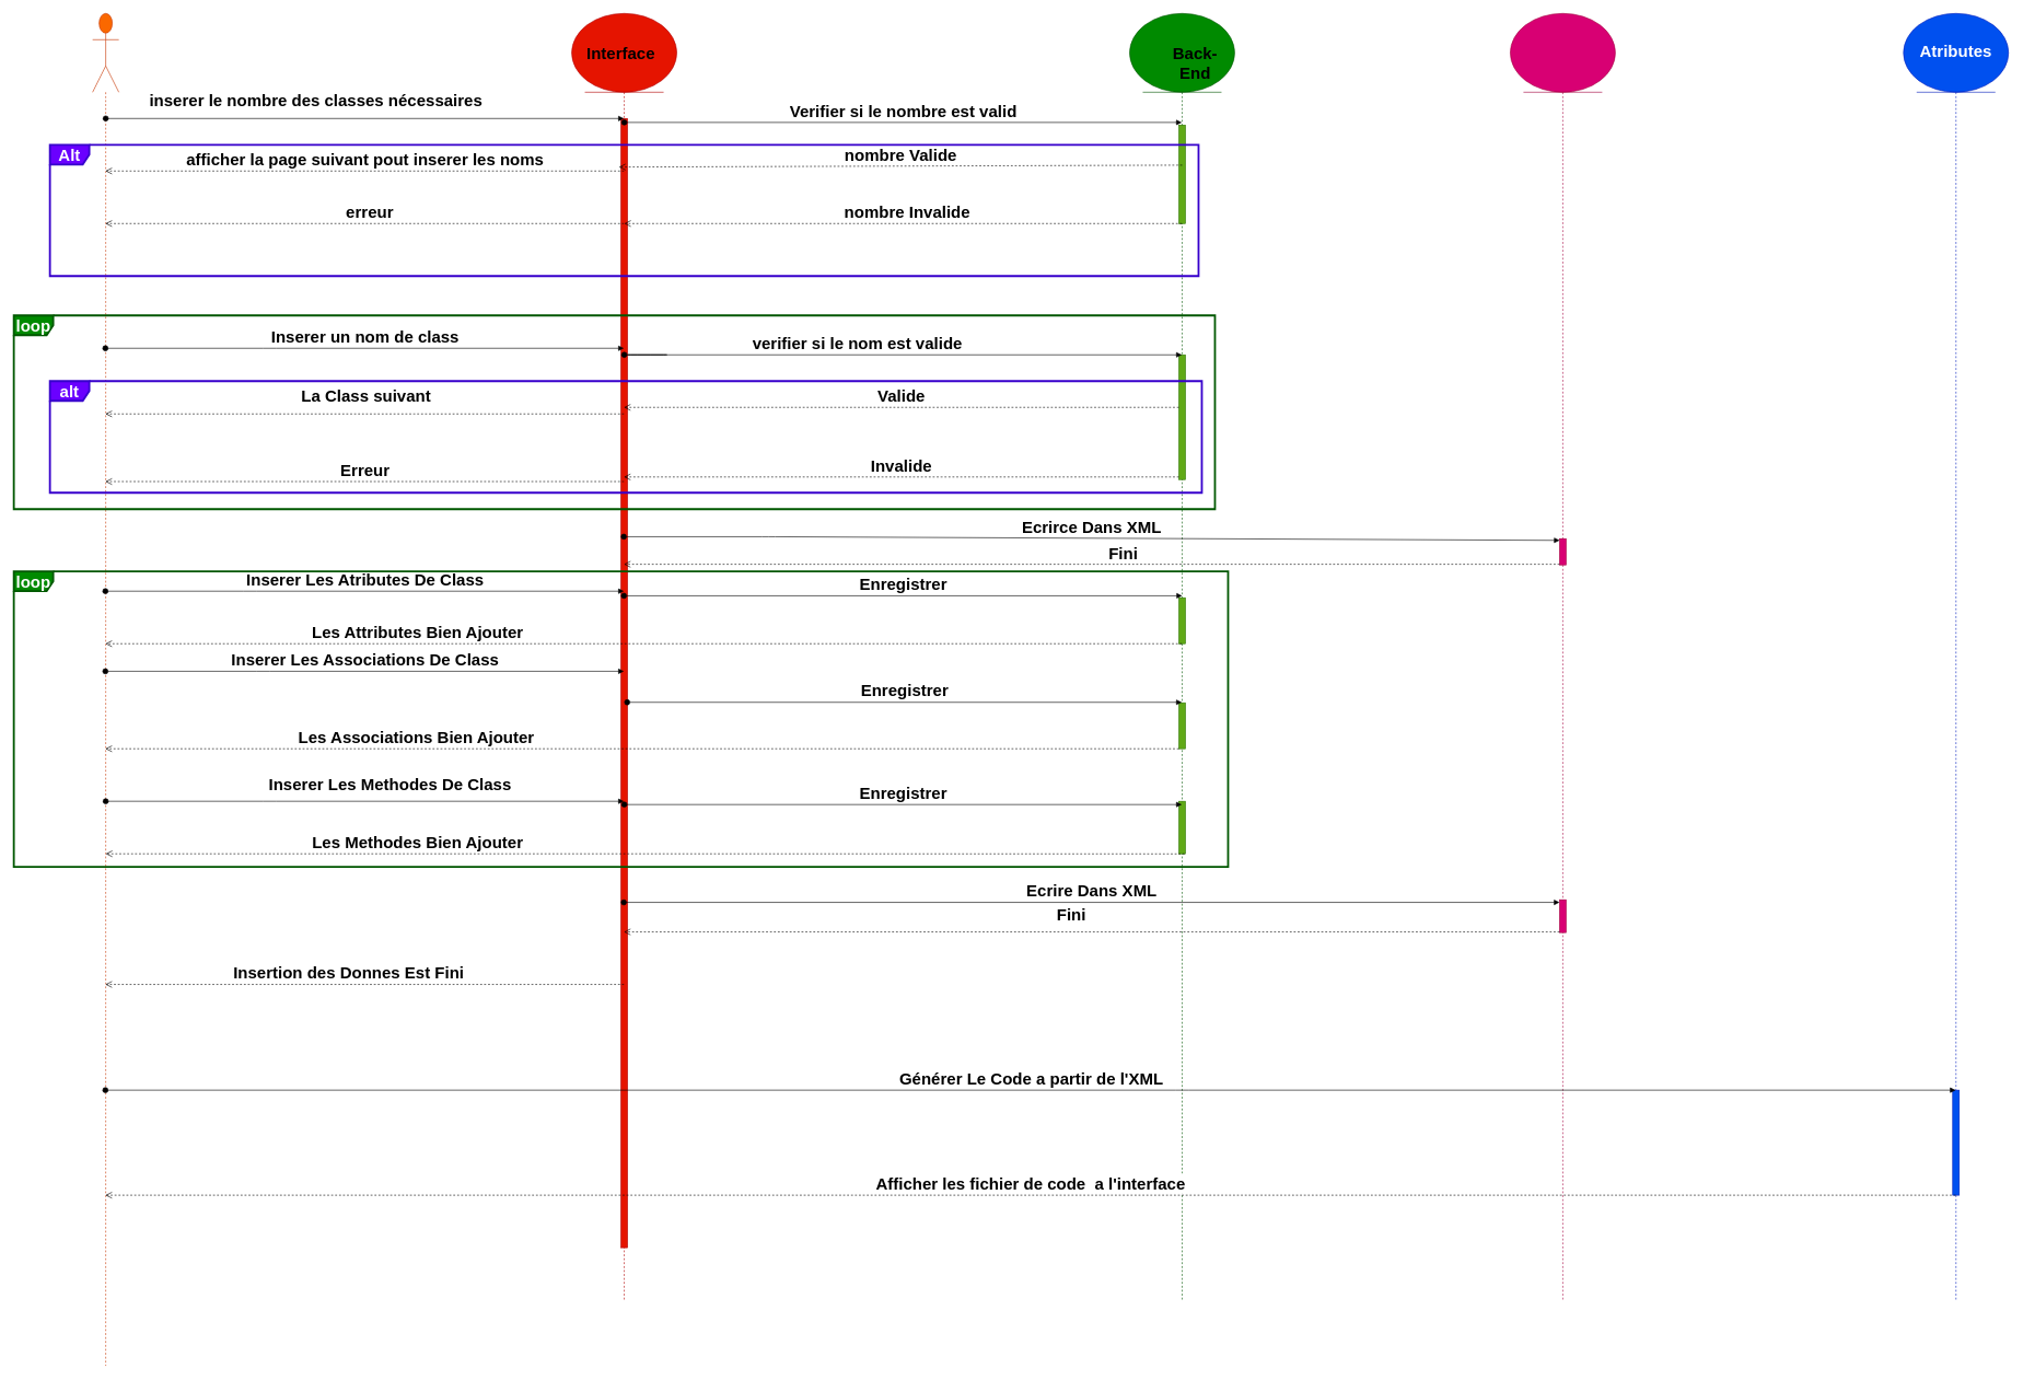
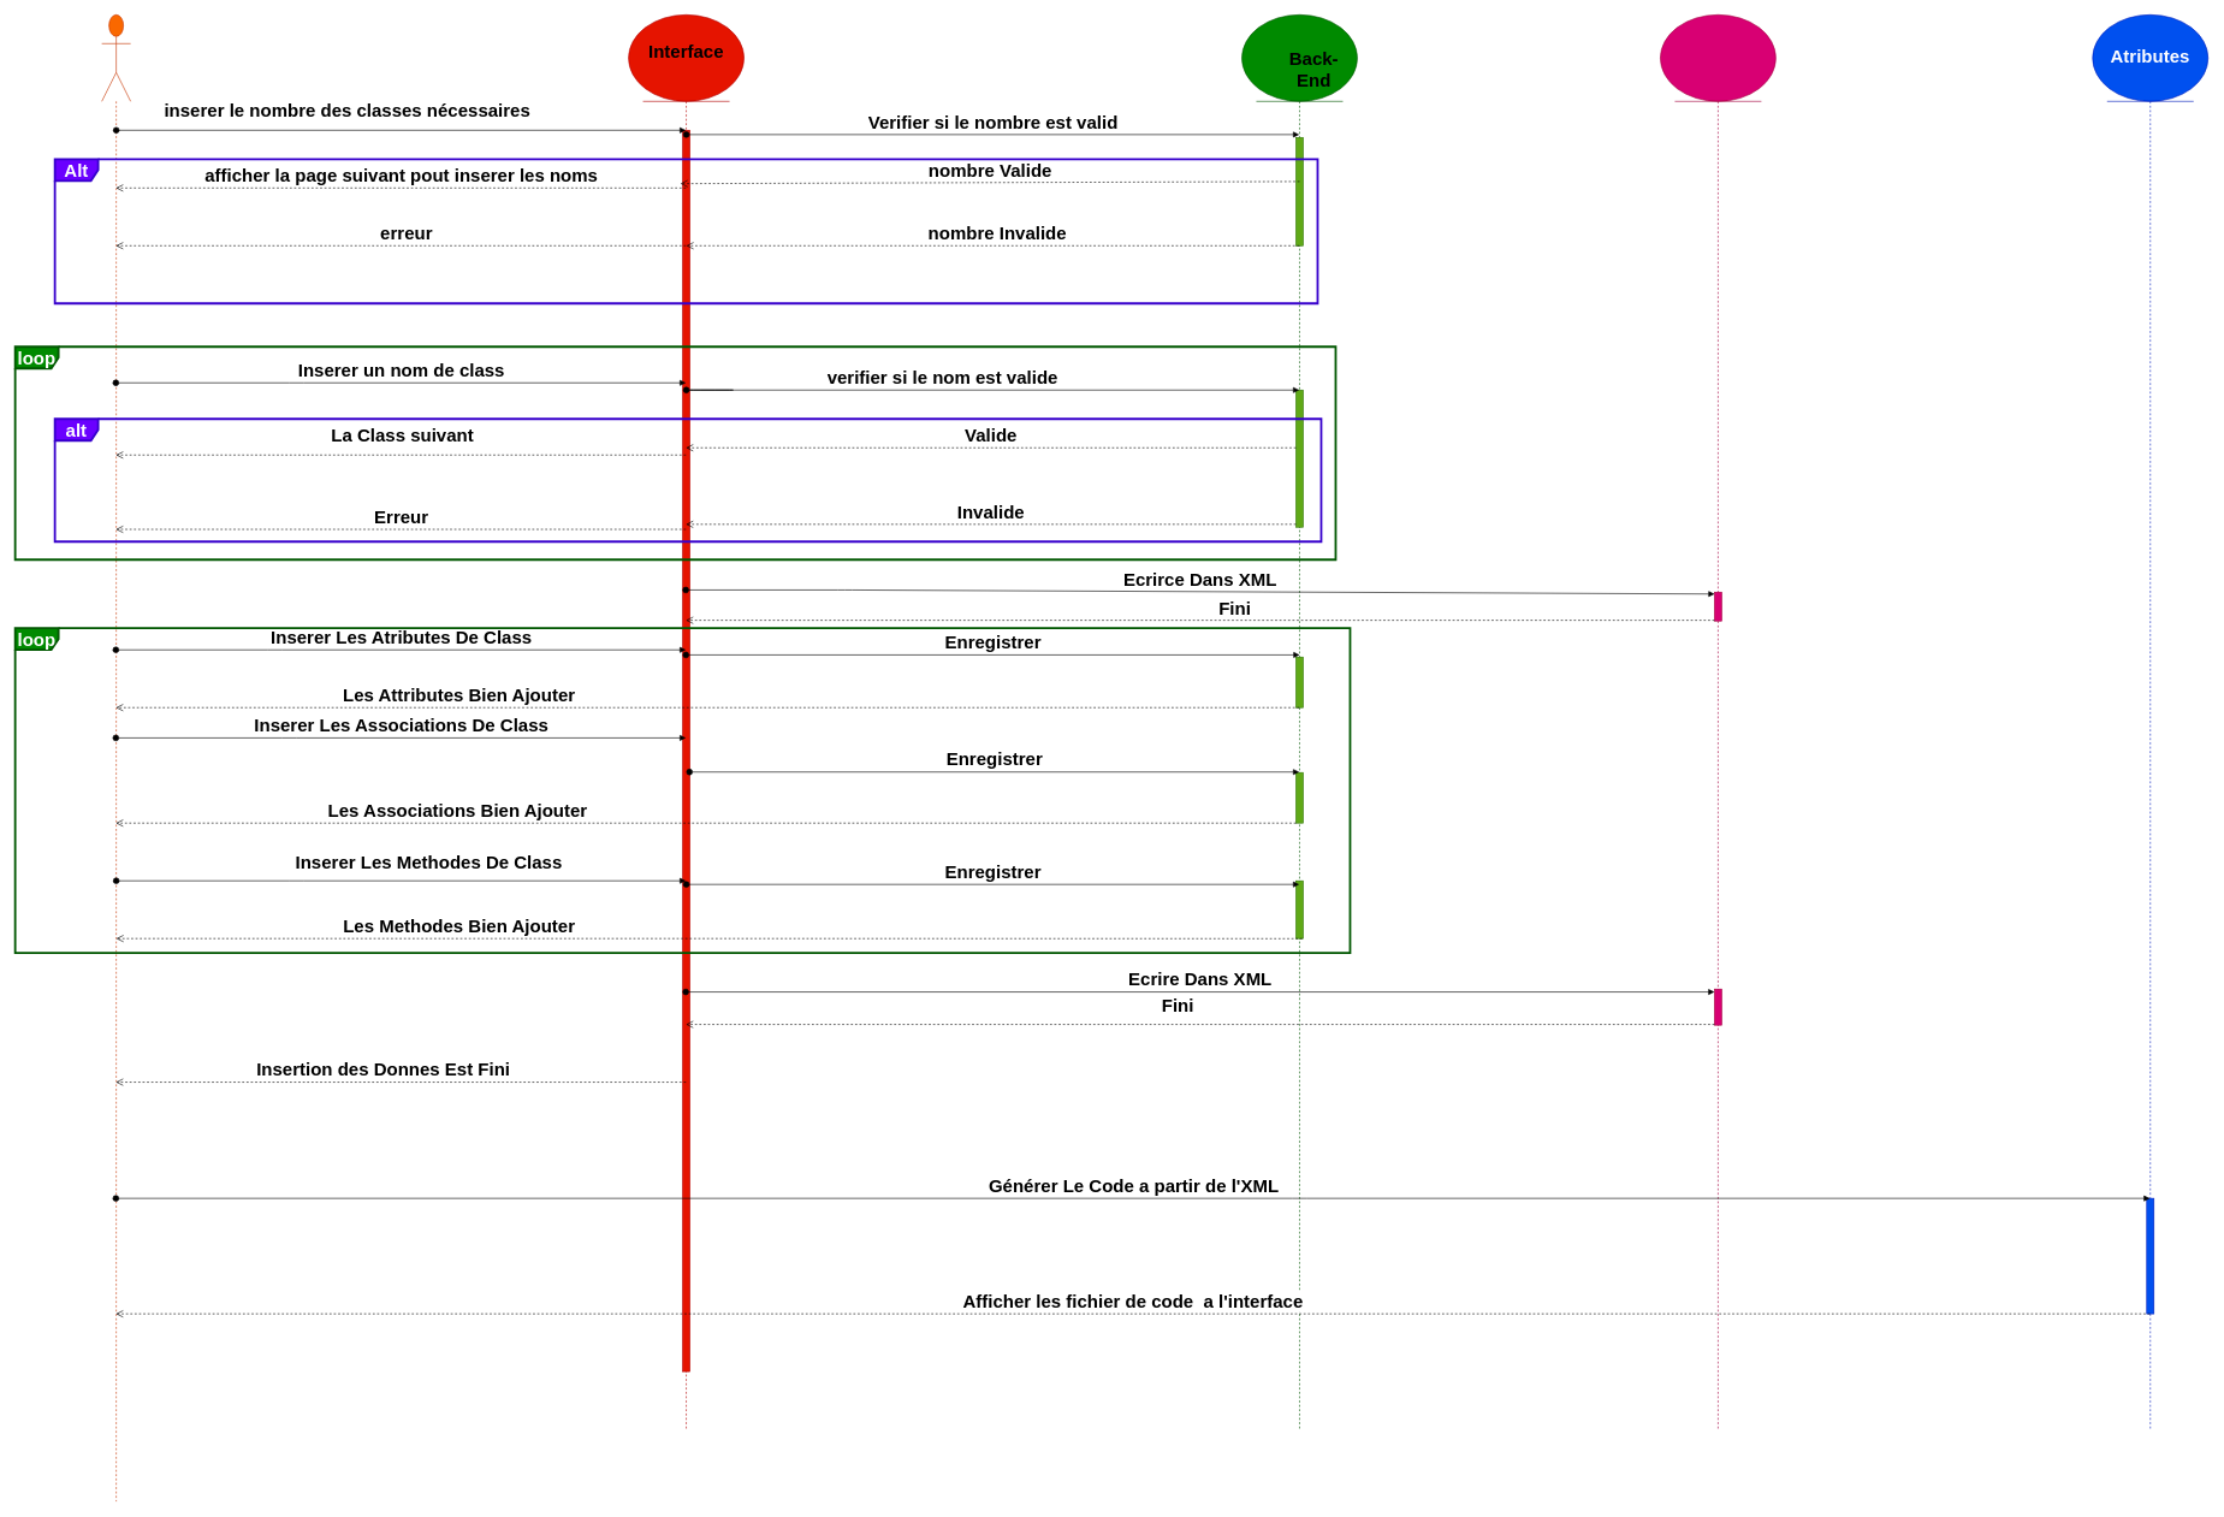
- <mxCell id="5" value="&lt;font style=&quot;font-size: 25px;&quot;&gt;&lt;span style=&quot;font-size: 25px;&quot;&gt;Interface&lt;/span&gt;&lt;/font&gt;" style="text;strokeColor=none;align=center;fillColor=none;html=1;verticalAlign=middle;whiteSpace=wrap;rounded=0;fontSize=25;fontStyle=1" parent="3" vertex="1"><mxGeometry y="40" width="150" height="40" as="geometry" /></mxCell>
+ <mxCell id="5" value="&lt;font style=&quot;font-size: 25px;&quot;&gt;&lt;span style=&quot;font-size: 25px;&quot;&gt;Interface&lt;/span&gt;&lt;/font&gt;" style="text;strokeColor=none;align=center;fillColor=none;html=1;verticalAlign=middle;whiteSpace=wrap;rounded=0;fontSize=25;fontStyle=1" parent="3" vertex="1"><mxGeometry x="5" y="30" width="150" height="40" as="geometry" /></mxCell>
